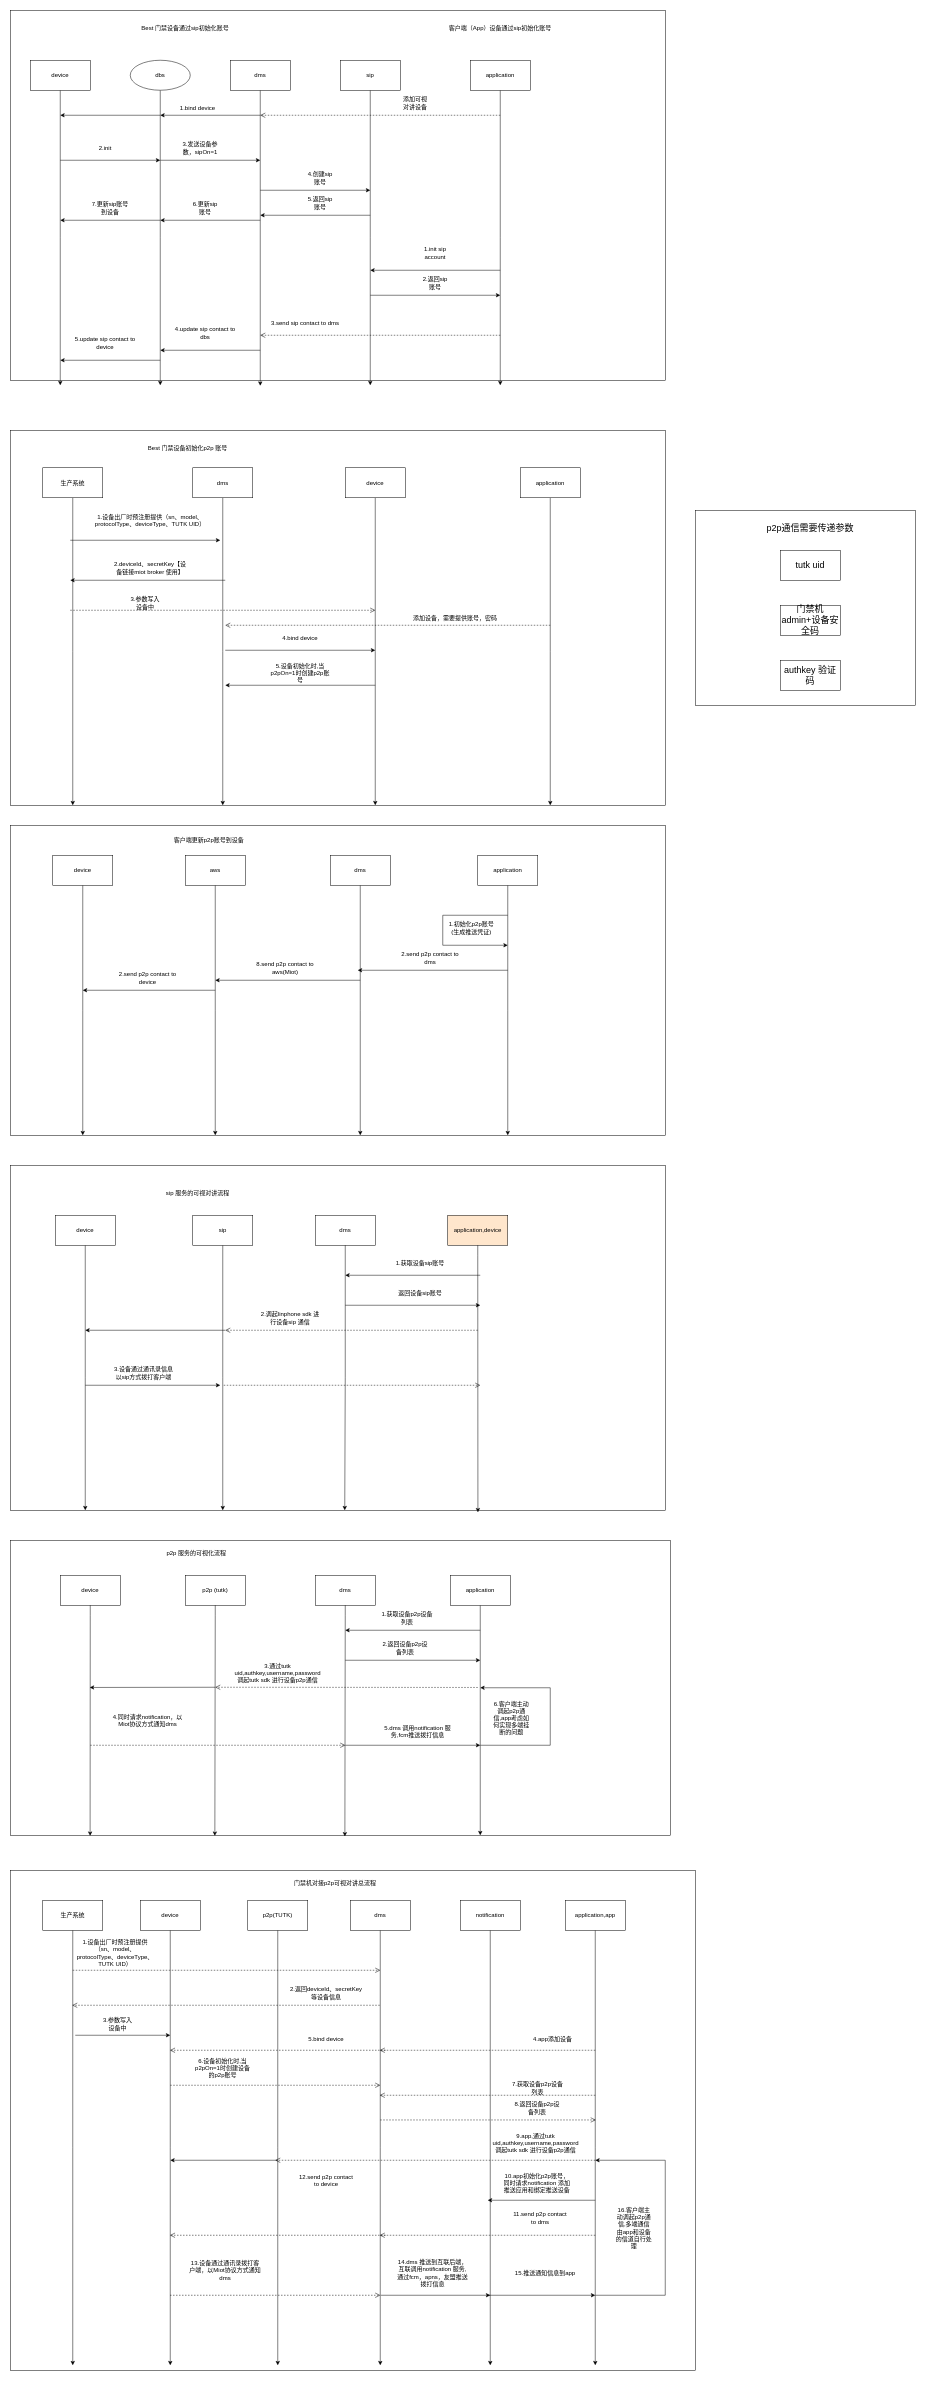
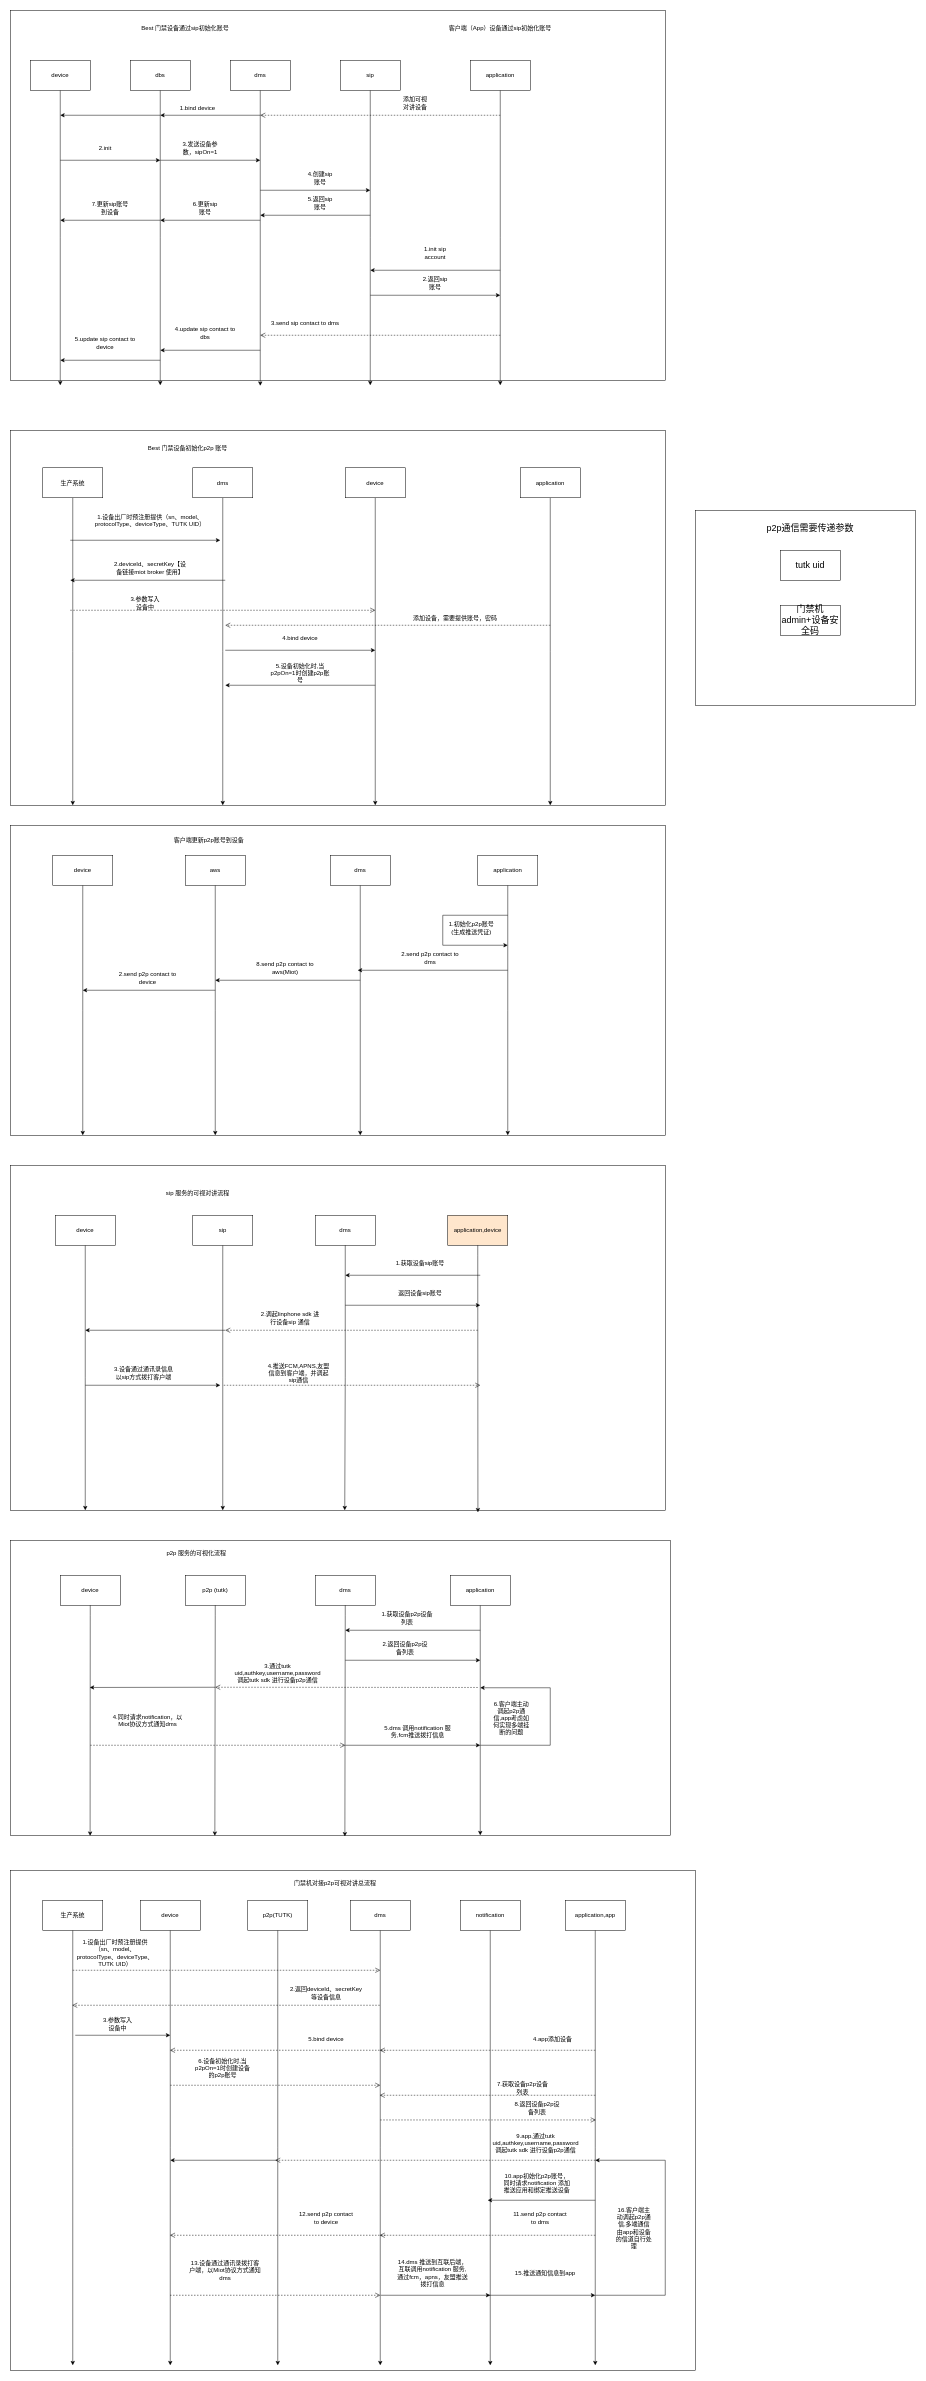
- <mxCell id="6" value="dbs" style="ellipse;whiteSpace=wrap;html=1;" parent="1" vertex="1"><mxGeometry x="260" y="120" width="120" height="60" as="geometry" /></mxCell>
+ <mxCell id="6" value="dbs" style="rounded=0;whiteSpace=wrap;html=1;" parent="1" vertex="1"><mxGeometry x="260" y="120" width="120" height="60" as="geometry" /></mxCell>
- <mxCell id="64" value="&lt;span style=&quot;font-size: 18px;&quot;&gt;authkey 验证码&lt;/span&gt;" style="rounded=0;whiteSpace=wrap;html=1;" parent="1" vertex="1"><mxGeometry x="1560" y="1320" width="120" height="60" as="geometry" /></mxCell>
+ <mxCell id="105" value="4.推送FCM,APNS,友盟信息到客户端，并调起sip通信" style="text;html=1;align=center;verticalAlign=middle;whiteSpace=wrap;rounded=0;" parent="1" vertex="1"><mxGeometry x="532.5" y="2730" width="127.5" height="30" as="geometry" /></mxCell>
- <mxCell id="163" value="7.获取设备p2p设备列表" style="text;html=1;align=center;verticalAlign=middle;whiteSpace=wrap;rounded=0;" parent="1" vertex="1"><mxGeometry x="1020" y="4160" width="110" height="30" as="geometry" /></mxCell>
+ <mxCell id="163" value="7.获取设备p2p设备列表" style="text;html=1;align=center;verticalAlign=middle;whiteSpace=wrap;rounded=0;" parent="1" vertex="1"><mxGeometry x="990" y="4160" width="110" height="30" as="geometry" /></mxCell>
- <mxCell id="162" value="12.send p2p contact to device" style="text;html=1;align=center;verticalAlign=middle;whiteSpace=wrap;rounded=0;" parent="1" vertex="1"><mxGeometry x="592" y="4345" width="120" height="30" as="geometry" /></mxCell>
+ <mxCell id="162" value="12.send p2p contact to device" style="text;html=1;align=center;verticalAlign=middle;whiteSpace=wrap;rounded=0;" parent="1" vertex="1"><mxGeometry x="592" y="4420" width="120" height="30" as="geometry" /></mxCell>
